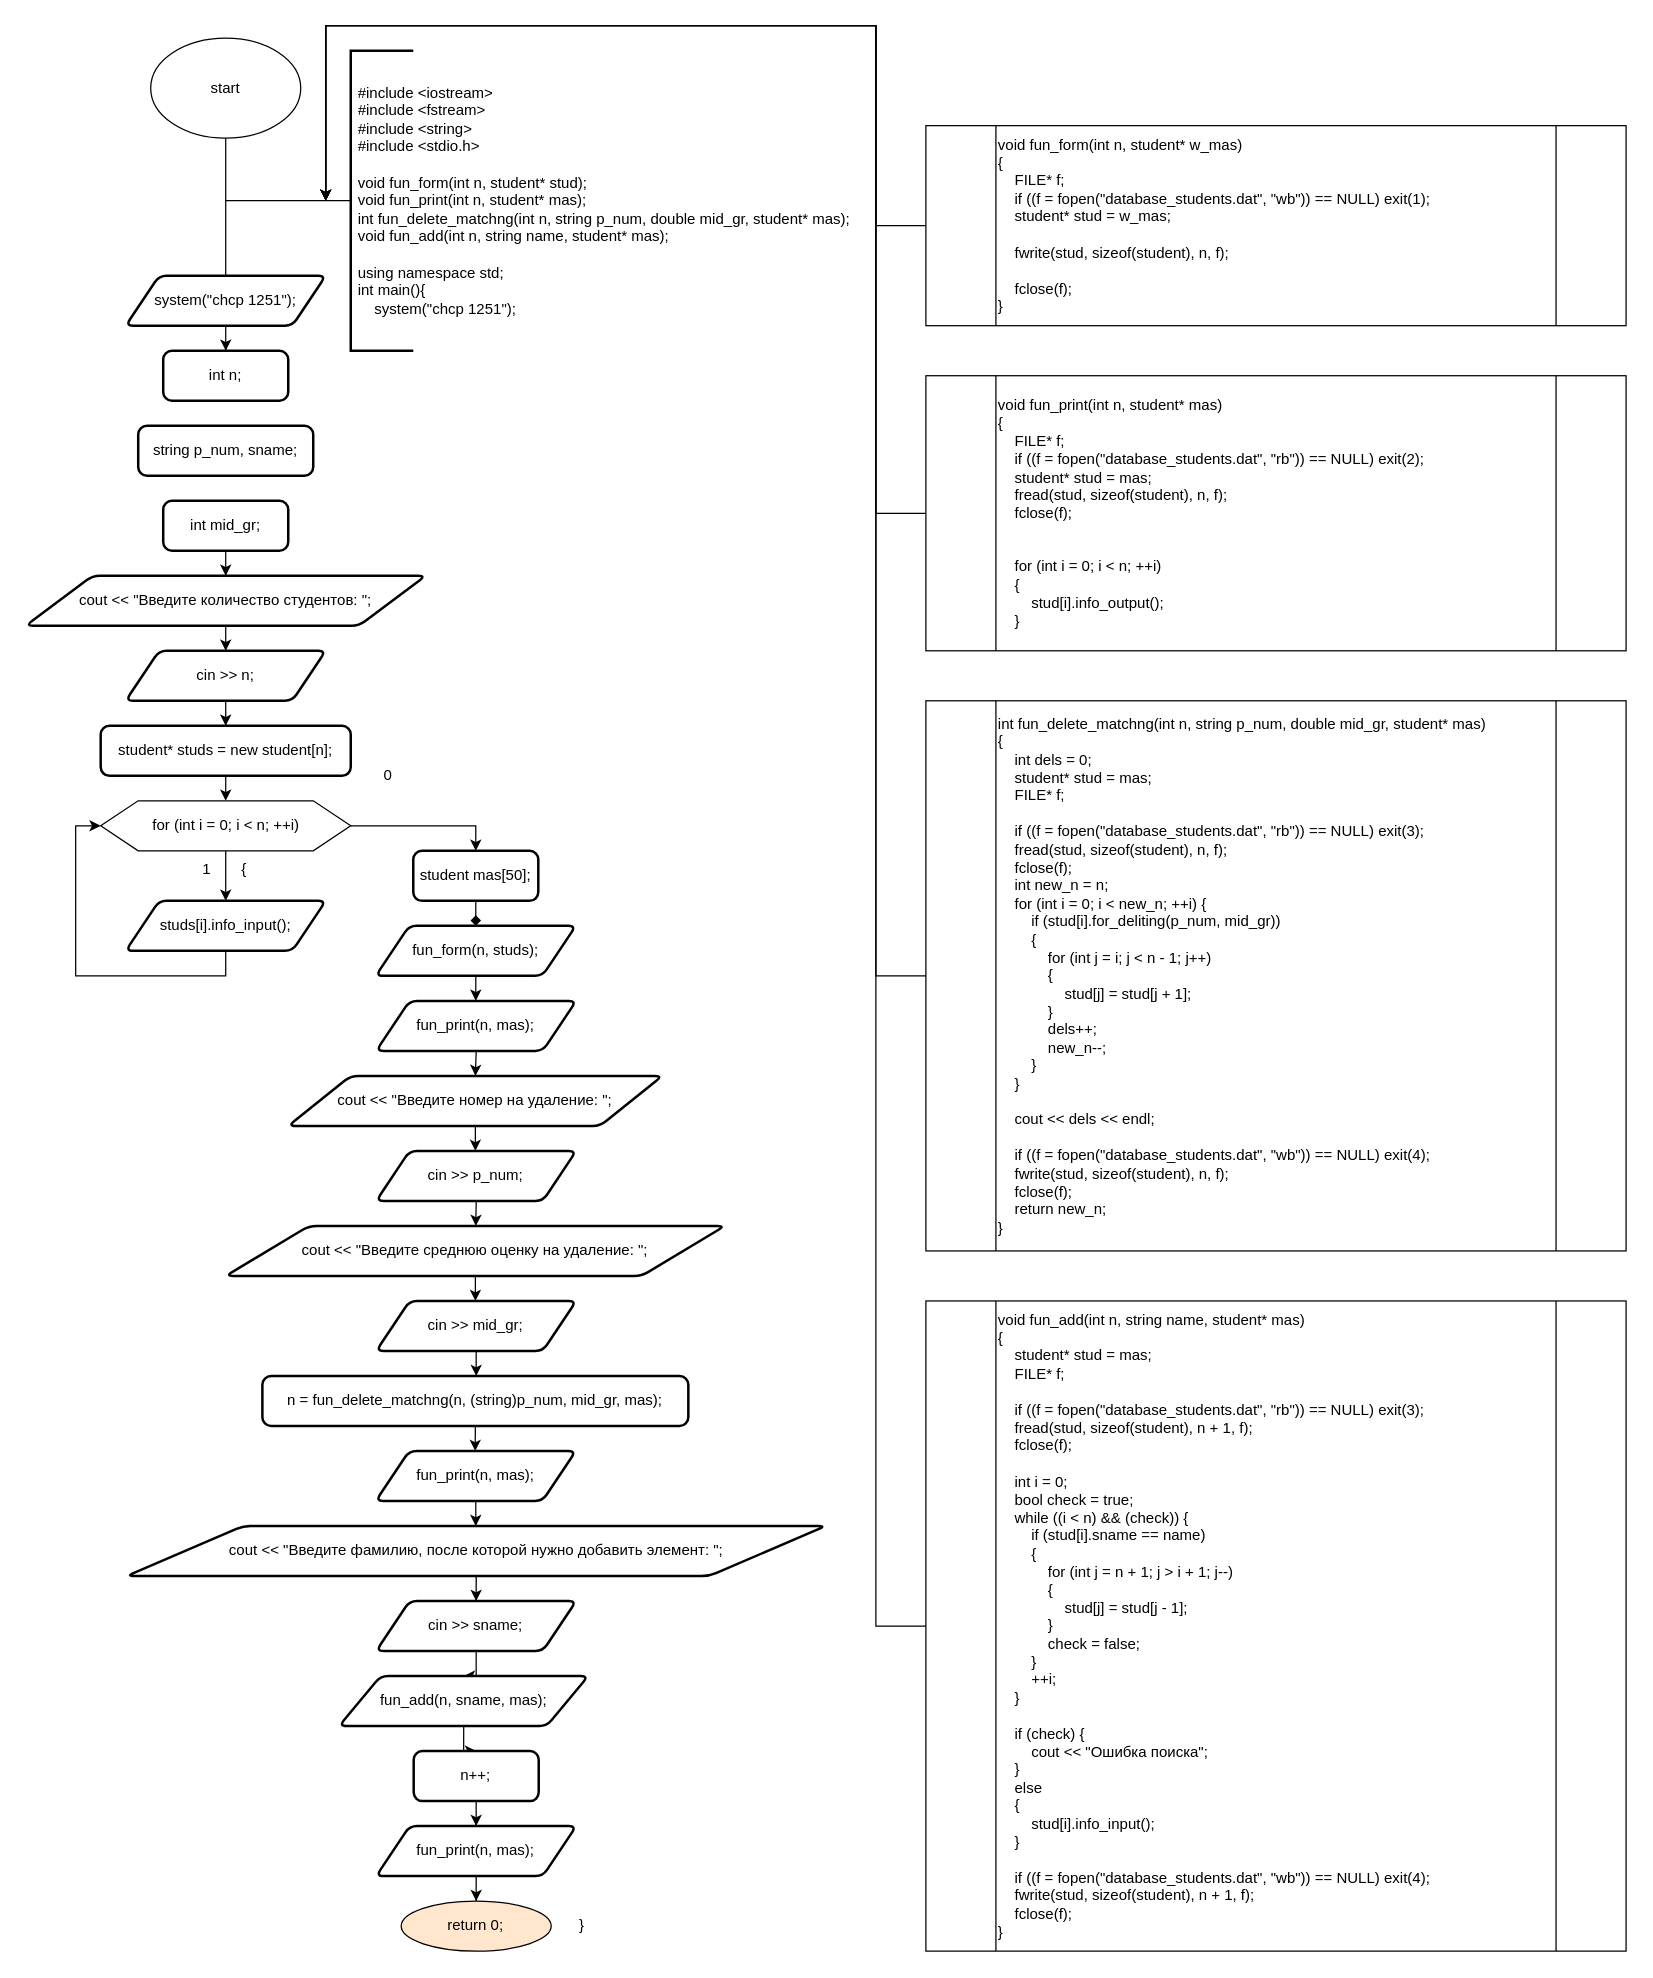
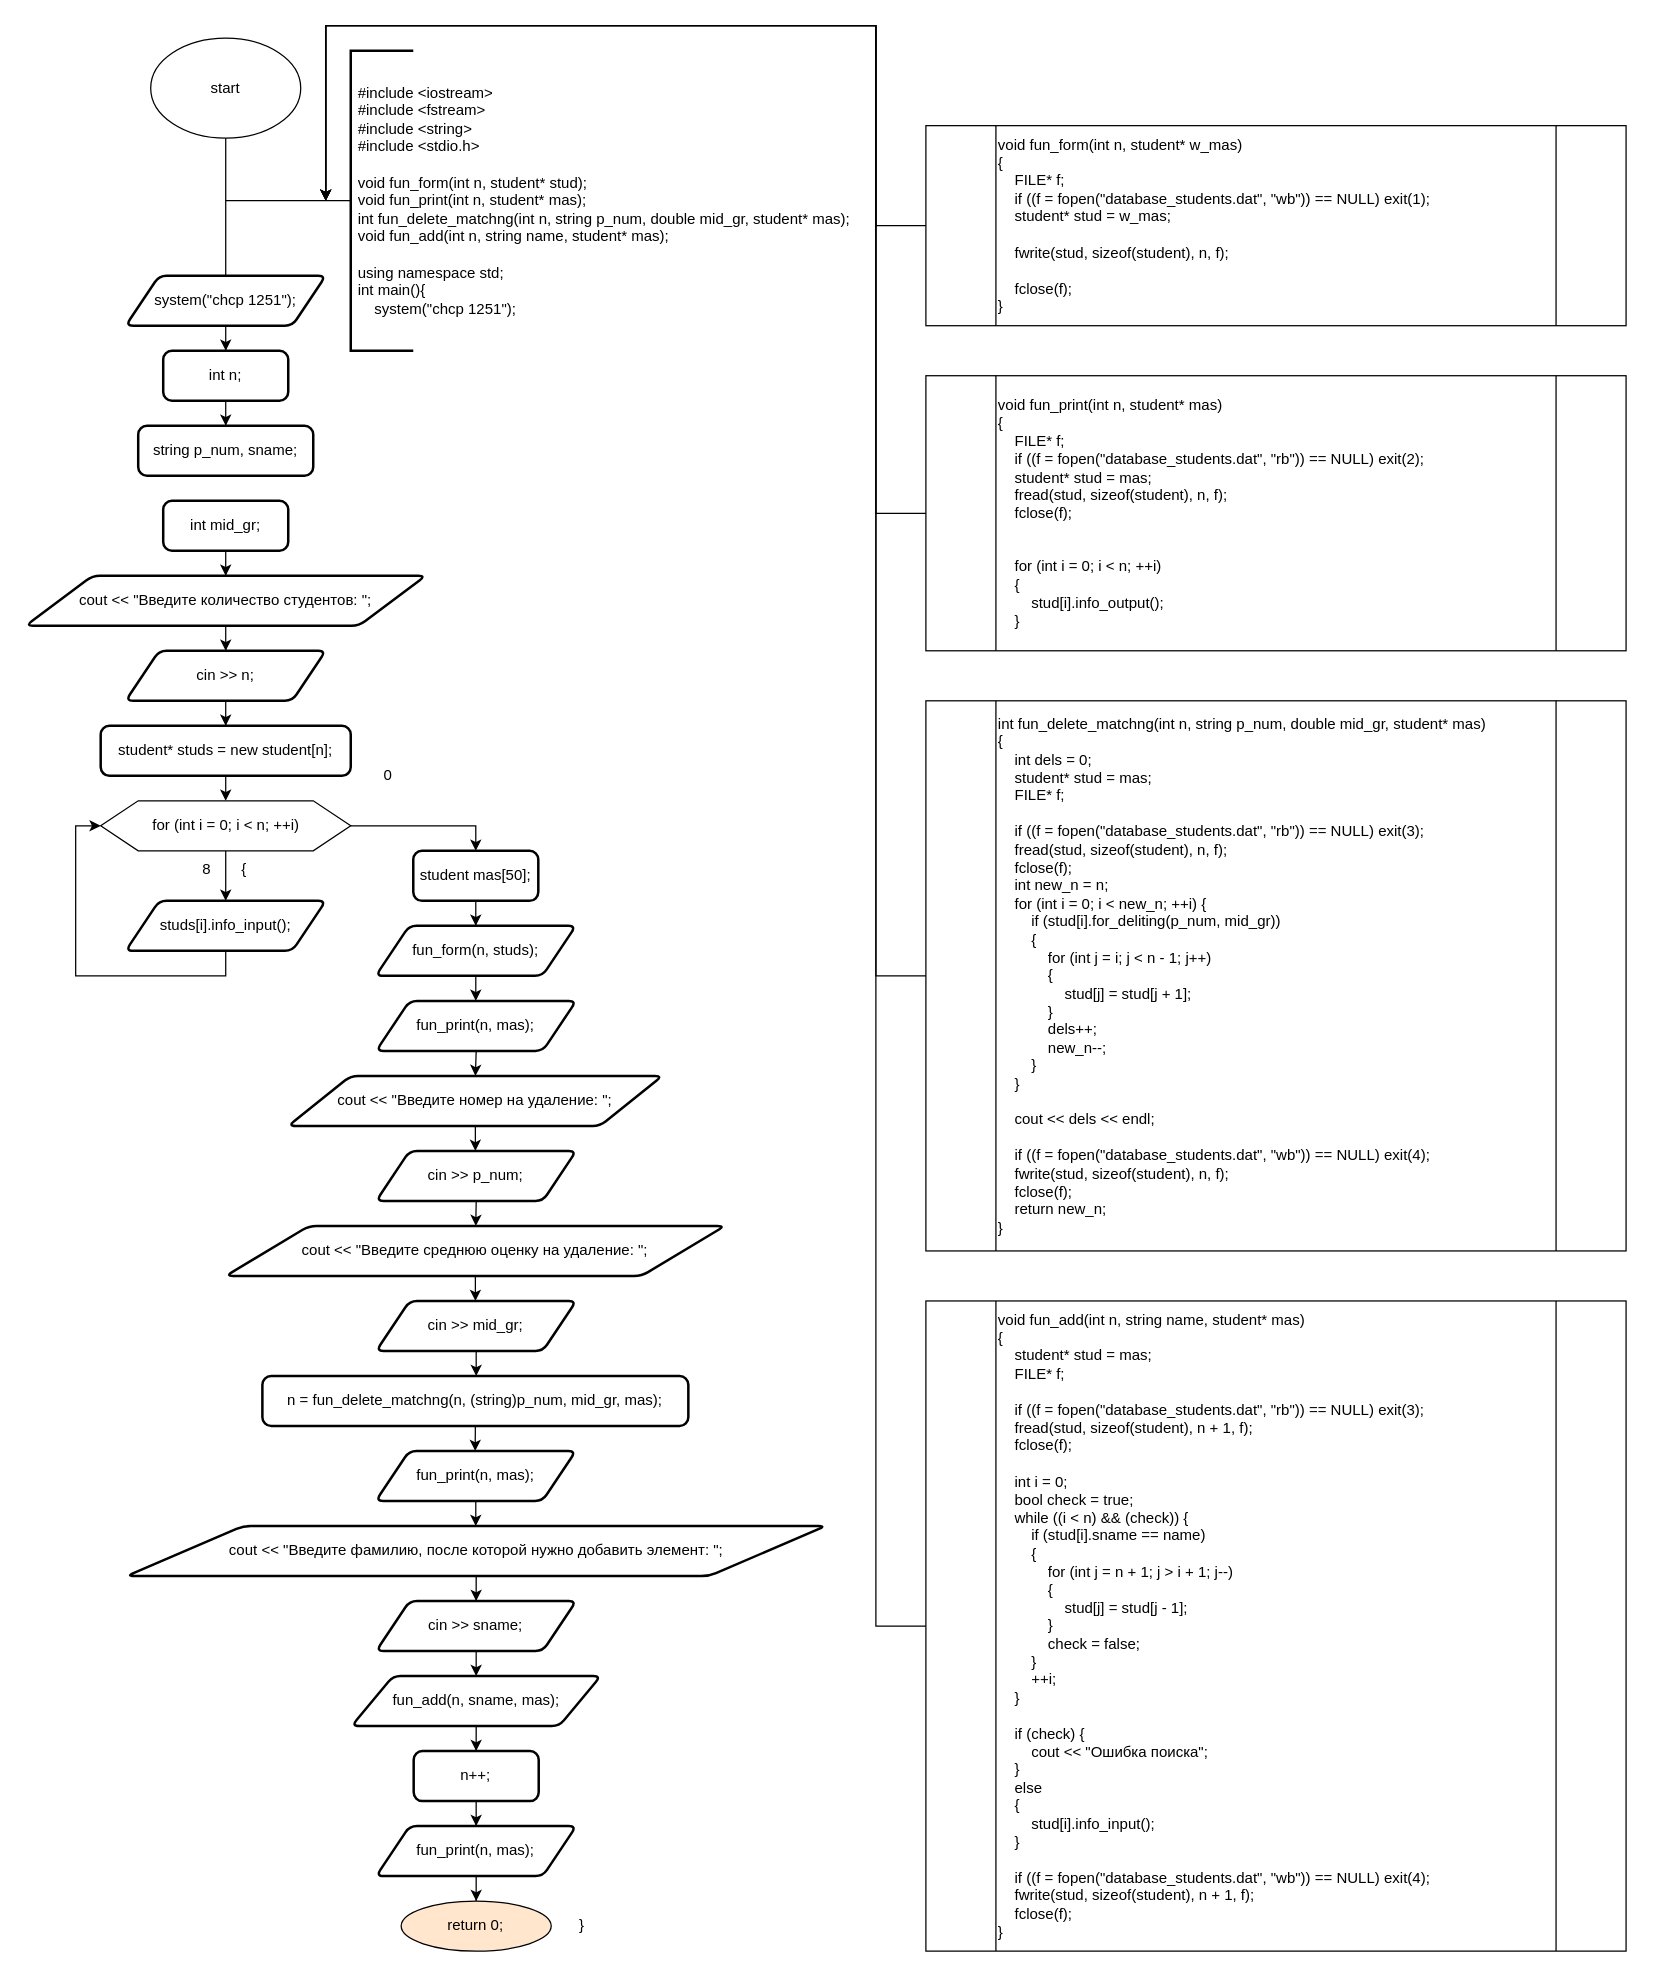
+ <mxCell id="9" style="edgeStyle=orthogonalEdgeStyle;rounded=0;orthogonalLoop=1;jettySize=auto;html=1;exitX=0.5;exitY=1;exitDx=0;exitDy=0;" parent="1" source="10" target="11" edge="1"><mxGeometry relative="1" as="geometry"><mxPoint x="180.333" y="360" as="targetPoint" /></mxGeometry></mxCell>
- <mxCell id="23" value="1" style="text;html=1;strokeColor=none;fillColor=none;align=center;verticalAlign=middle;whiteSpace=wrap;rounded=0;" parent="1" vertex="1"><mxGeometry x="150" y="680" width="30" height="30" as="geometry" /></mxCell>
+ <mxCell id="23" value="8" style="text;html=1;strokeColor=none;fillColor=none;align=center;verticalAlign=middle;whiteSpace=wrap;rounded=0;" parent="1" vertex="1"><mxGeometry x="150" y="680" width="30" height="30" as="geometry" /></mxCell>
- <mxCell id="28" style="edgeStyle=orthogonalEdgeStyle;rounded=0;orthogonalLoop=1;jettySize=auto;html=1;exitX=0.5;exitY=1;exitDx=0;exitDy=0;endArrow=diamond;" parent="1" source="29" target="31" edge="1"><mxGeometry relative="1" as="geometry"><mxPoint x="380" y="760" as="targetPoint" /></mxGeometry></mxCell>
+ <mxCell id="28" style="edgeStyle=orthogonalEdgeStyle;rounded=0;orthogonalLoop=1;jettySize=auto;html=1;exitX=0.5;exitY=1;exitDx=0;exitDy=0;" parent="1" source="29" target="31" edge="1"><mxGeometry relative="1" as="geometry"><mxPoint x="380" y="760" as="targetPoint" /></mxGeometry></mxCell>
- <mxCell id="51" value="fun_add(n, sname, mas);" style="shape=parallelogram;html=1;strokeWidth=2;perimeter=parallelogramPerimeter;whiteSpace=wrap;rounded=1;arcSize=12;size=0.167;" parent="1" vertex="1"><mxGeometry x="270.67" y="1340" width="199.33" height="40" as="geometry" /></mxCell>
+ <mxCell id="51" value="fun_add(n, sname, mas);" style="shape=parallelogram;html=1;strokeWidth=2;perimeter=parallelogramPerimeter;whiteSpace=wrap;rounded=1;arcSize=12;size=0.167;" parent="1" vertex="1"><mxGeometry x="280.67" y="1340" width="199.33" height="40" as="geometry" /></mxCell>
